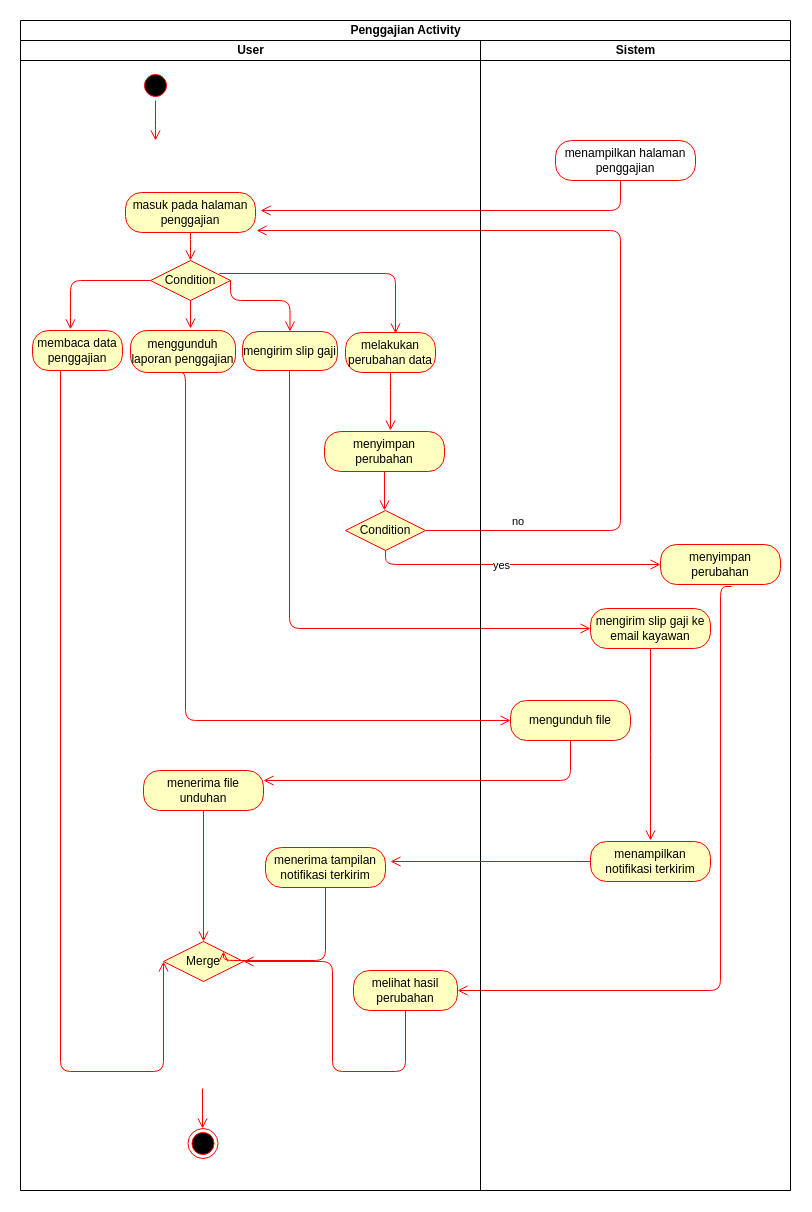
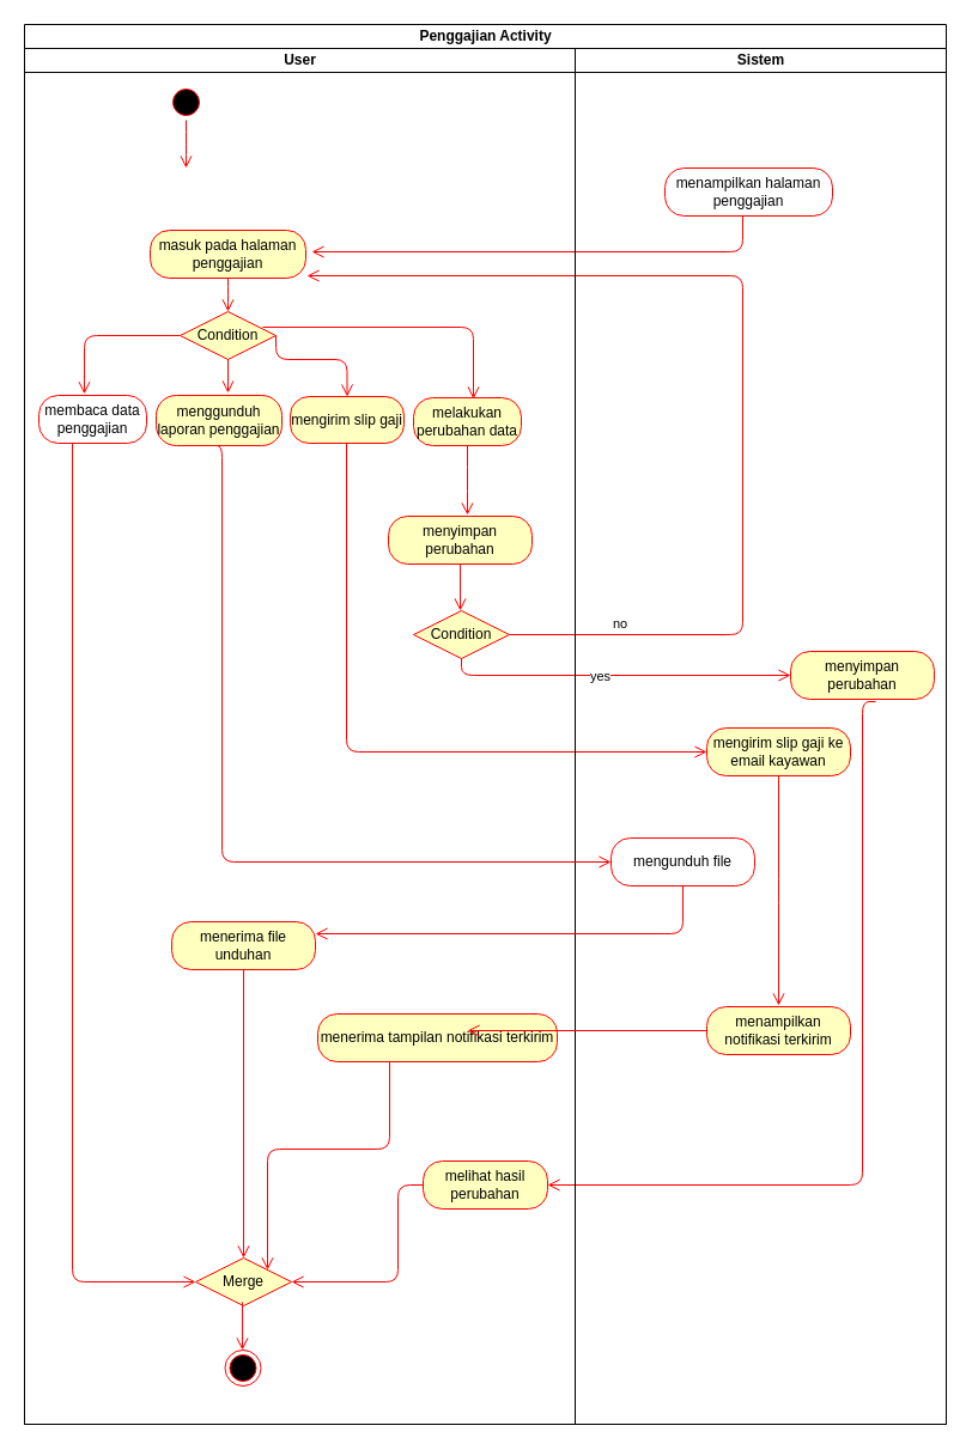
- <mxCell id="16" value="membaca data penggajian" style="rounded=1;whiteSpace=wrap;html=1;arcSize=40;fontColor=#000000;fillColor=#ffffc0;strokeColor=#ff0000;" parent="6" vertex="1"><mxGeometry x="12" y="290" width="90" height="40" as="geometry" /></mxCell>
+ <mxCell id="16" value="membaca data penggajian" style="rounded=1;whiteSpace=wrap;html=1;arcSize=40;fontColor=#000000;fillColor=#ffffff;strokeColor=#ff0000;" parent="6" vertex="1"><mxGeometry x="12" y="290" width="90" height="40" as="geometry" /></mxCell>
- <mxCell id="39" value="mengunduh file" style="rounded=1;whiteSpace=wrap;html=1;arcSize=40;fontColor=#000000;fillColor=#ffffc0;strokeColor=#ff0000;" parent="36" vertex="1"><mxGeometry x="30" y="660" width="120" height="40" as="geometry" /></mxCell>
+ <mxCell id="39" value="mengunduh file" style="rounded=1;whiteSpace=wrap;html=1;arcSize=40;fontColor=#000000;fillColor=#ffffff;strokeColor=#ff0000;" parent="36" vertex="1"><mxGeometry x="30" y="660" width="120" height="40" as="geometry" /></mxCell>
- <mxCell id="34" value="menerima tampilan notifikasi terkirim" style="rounded=1;whiteSpace=wrap;html=1;arcSize=40;fontColor=#000000;fillColor=#ffffc0;strokeColor=#ff0000;" vertex="1" parent="6"><mxGeometry x="245" y="807" width="120" height="40" as="geometry" /></mxCell>
+ <mxCell id="34" value="menerima tampilan notifikasi terkirim" style="rounded=1;whiteSpace=wrap;html=1;arcSize=40;fontColor=#000000;fillColor=#ffffc0;strokeColor=#ff0000;" vertex="1" parent="6"><mxGeometry x="245" y="807" width="200" height="40" as="geometry" /></mxCell>
- <mxCell id="24" value="Merge" style="rhombus;whiteSpace=wrap;html=1;fillColor=#ffffc0;strokeColor=#ff0000;" parent="6" vertex="1"><mxGeometry x="143" y="901" width="80" height="40" as="geometry" /></mxCell>
+ <mxCell id="24" value="Merge" style="rhombus;whiteSpace=wrap;html=1;fillColor=#ffffc0;strokeColor=#ff0000;" parent="6" vertex="1"><mxGeometry x="143" y="1011" width="80" height="40" as="geometry" /></mxCell>
